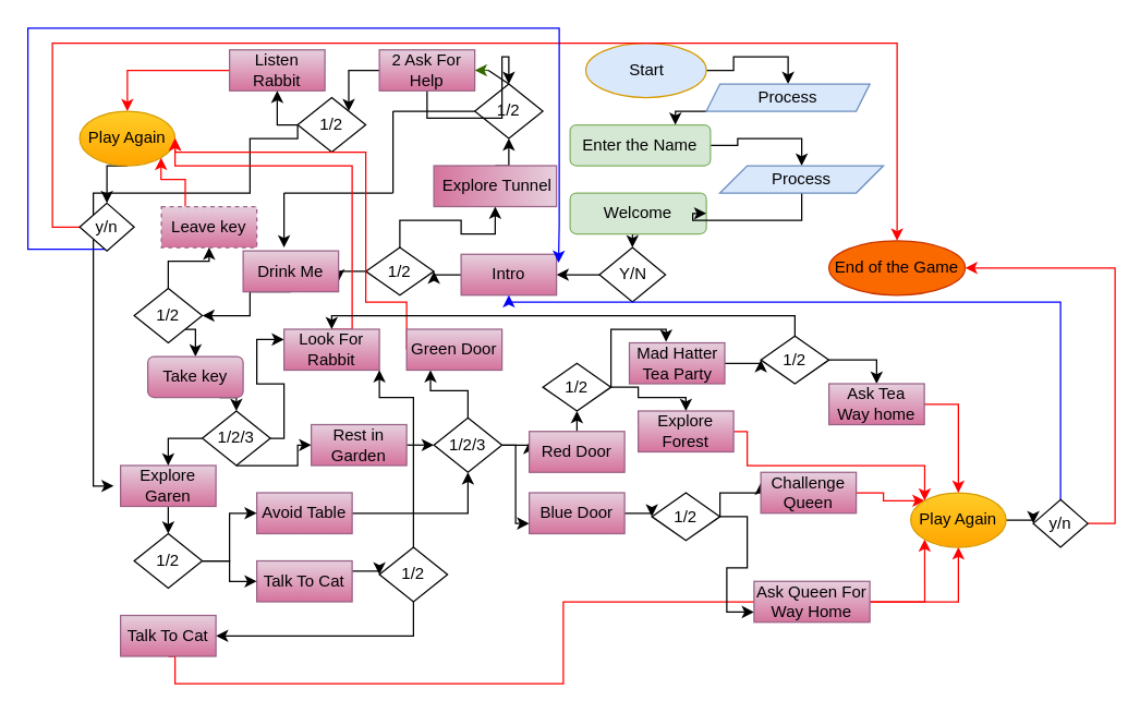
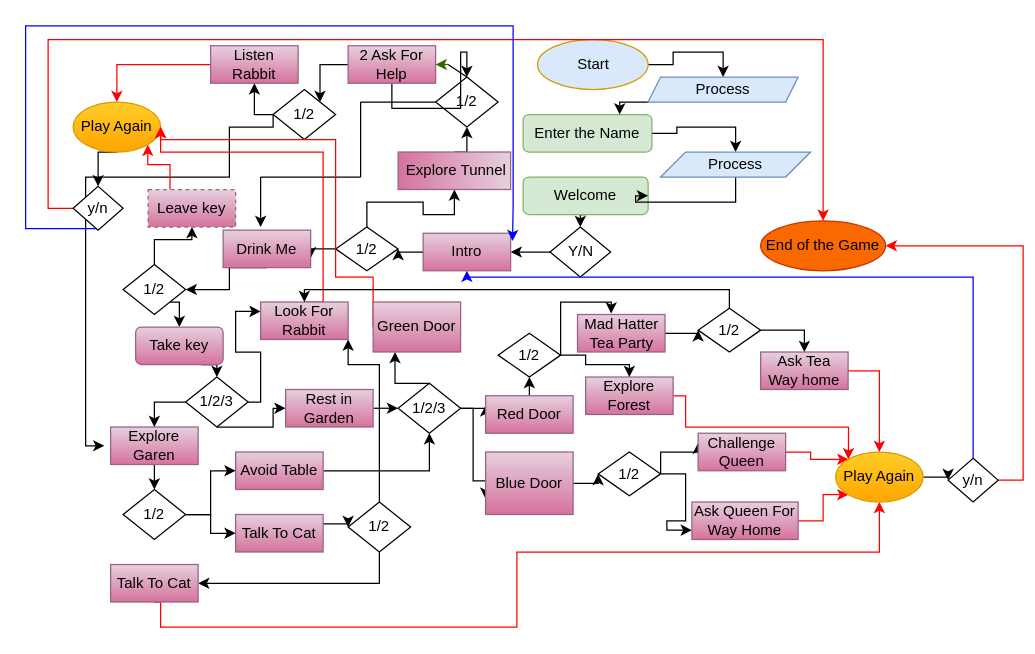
- <mxCell id="64" value="Green Door" style="rounded=0;whiteSpace=wrap;html=1;fillColor=#e6d0de;gradientColor=#d5739d;strokeColor=#996185;" vertex="1" parent="1"><mxGeometry x="298" y="241" width="70" height="30" as="geometry" /></mxCell>
+ <mxCell id="64" value="Green Door" style="rounded=0;whiteSpace=wrap;html=1;fillColor=#e6d0de;gradientColor=#d5739d;strokeColor=#996185;" vertex="1" parent="1"><mxGeometry x="298" y="241" width="70" height="40" as="geometry" /></mxCell>
- <mxCell id="68" value="Blue Door" style="rounded=0;whiteSpace=wrap;html=1;fillColor=#e6d0de;gradientColor=#d5739d;strokeColor=#996185;" vertex="1" parent="1"><mxGeometry x="388" y="361" width="70" height="30" as="geometry" /></mxCell>
+ <mxCell id="68" value="Blue Door" style="rounded=0;whiteSpace=wrap;html=1;fillColor=#e6d0de;gradientColor=#d5739d;strokeColor=#996185;" vertex="1" parent="1"><mxGeometry x="388" y="361" width="70" height="50" as="geometry" /></mxCell>
- <mxCell id="87" value="Ask Queen For Way Home" style="rounded=0;whiteSpace=wrap;html=1;fillColor=#e6d0de;gradientColor=#d5739d;strokeColor=#996185;" vertex="1" parent="1"><mxGeometry x="553" y="426" width="85" height="30" as="geometry" /></mxCell>
+ <mxCell id="87" value="Ask Queen For Way Home" style="rounded=0;whiteSpace=wrap;html=1;fillColor=#e6d0de;gradientColor=#d5739d;strokeColor=#996185;" vertex="1" parent="1"><mxGeometry x="553" y="401" width="85" height="30" as="geometry" /></mxCell>
